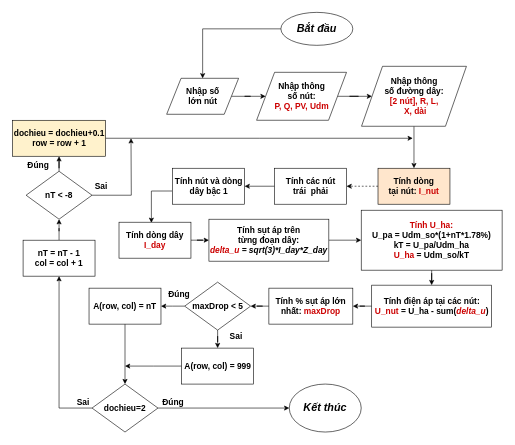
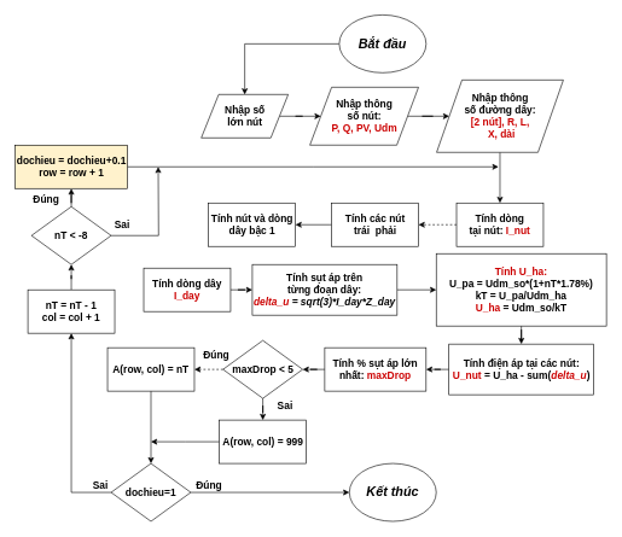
- <mxCell id="3" value="&lt;font style=&quot;font-size: 18px&quot;&gt;&lt;b&gt;&lt;i&gt;Bắt đầu&lt;/i&gt;&lt;/b&gt;&lt;/font&gt;" style="ellipse;whiteSpace=wrap;html=1;" parent="1" vertex="1"><mxGeometry x="468" y="20" width="120" height="55" as="geometry" /></mxCell>
+ <mxCell id="3" value="&lt;font style=&quot;font-size: 18px&quot;&gt;&lt;b&gt;&lt;i&gt;Bắt đầu&lt;/i&gt;&lt;/b&gt;&lt;/font&gt;" style="ellipse;whiteSpace=wrap;html=1;" parent="1" vertex="1"><mxGeometry x="468" y="20" width="120" height="80" as="geometry" /></mxCell>
- <mxCell id="11" value="&lt;font style=&quot;font-size: 14px&quot;&gt;&lt;b&gt;Tính dòng &lt;br&gt;tại nút: &lt;font color=&quot;#cc0000&quot;&gt;I_nut&lt;/font&gt;&lt;/b&gt;&lt;/font&gt;" style="rounded=0;whiteSpace=wrap;html=1;fillColor=#ffe6cc;" parent="1" vertex="1"><mxGeometry x="630" y="280" width="120" height="60" as="geometry" /></mxCell>
+ <mxCell id="11" value="&lt;font style=&quot;font-size: 14px&quot;&gt;&lt;b&gt;Tính dòng &lt;br&gt;tại nút: &lt;font color=&quot;#cc0000&quot;&gt;I_nut&lt;/font&gt;&lt;/b&gt;&lt;/font&gt;" style="rounded=0;whiteSpace=wrap;html=1;" parent="1" vertex="1"><mxGeometry x="630" y="280" width="120" height="60" as="geometry" /></mxCell>
- <mxCell id="14" style="edgeStyle=orthogonalEdgeStyle;rounded=0;orthogonalLoop=1;jettySize=auto;html=1;entryX=0.45;entryY=0.017;entryDx=0;entryDy=0;entryPerimeter=0;exitX=-0.008;exitY=0.633;exitDx=0;exitDy=0;exitPerimeter=0;" parent="1" source="15" target="17" edge="1"><mxGeometry relative="1" as="geometry" /></mxCell>
- <mxCell id="26" value="" style="edgeStyle=orthogonalEdgeStyle;rounded=0;orthogonalLoop=1;jettySize=auto;html=1;" parent="1" source="28" target="32" edge="1"><mxGeometry relative="1" as="geometry" /></mxCell>
+ <mxCell id="26" value="" style="edgeStyle=orthogonalEdgeStyle;rounded=0;orthogonalLoop=1;jettySize=auto;html=1;dashed=1;" parent="1" source="28" target="32" edge="1"><mxGeometry relative="1" as="geometry" /></mxCell>
- <mxCell id="46" value="&lt;font style=&quot;font-size: 14px&quot;&gt;&lt;b&gt;dochieu=2&lt;/b&gt;&lt;/font&gt;" style="rhombus;whiteSpace=wrap;html=1;" parent="1" vertex="1"><mxGeometry x="153" y="640" width="110" height="80" as="geometry" /></mxCell>
+ <mxCell id="46" value="&lt;font style=&quot;font-size: 14px&quot;&gt;&lt;b&gt;dochieu=1&lt;/b&gt;&lt;/font&gt;" style="rhombus;whiteSpace=wrap;html=1;" parent="1" vertex="1"><mxGeometry x="153" y="640" width="110" height="80" as="geometry" /></mxCell>
